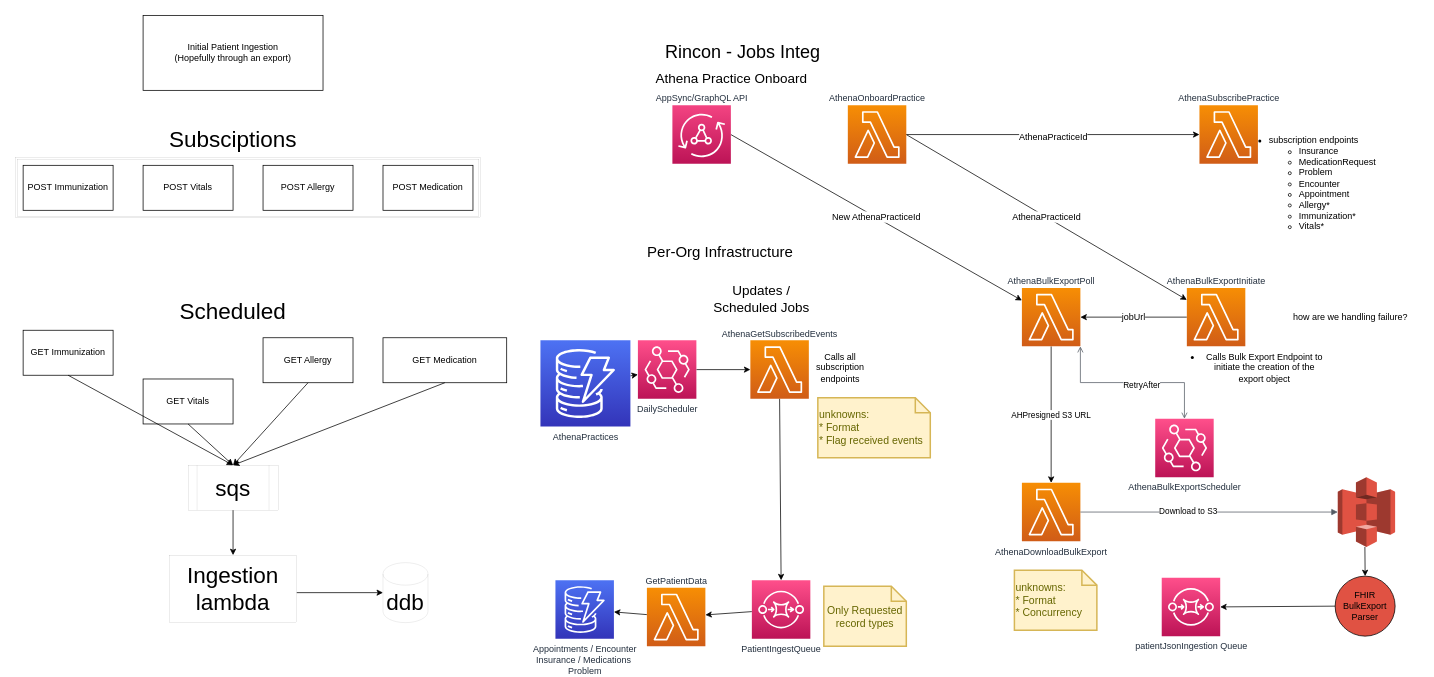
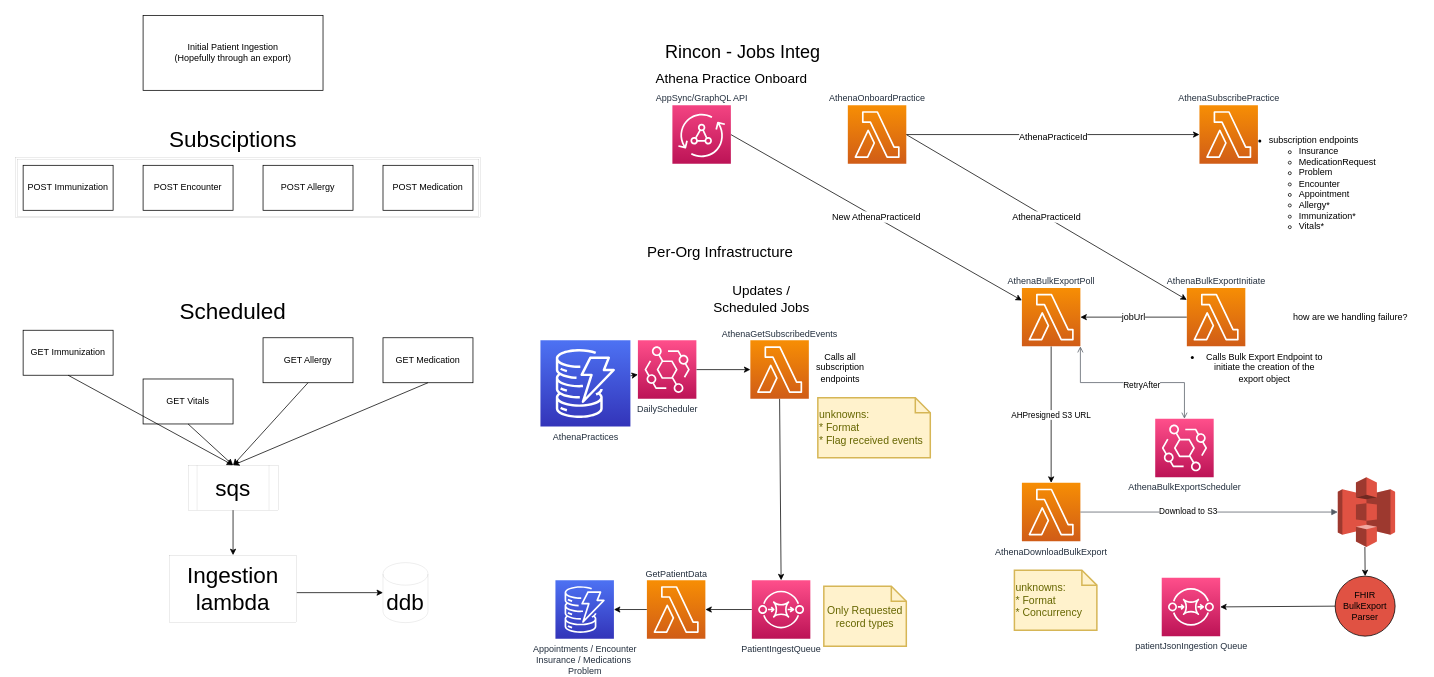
- <mxCell id="4" value="POST Vitals" style="rounded=0;whiteSpace=wrap;html=1;" parent="1" vertex="1"><mxGeometry x="190" y="220" width="120" height="60" as="geometry" /></mxCell>
+ <mxCell id="4" value="POST Encounter" style="rounded=0;whiteSpace=wrap;html=1;" parent="1" vertex="1"><mxGeometry x="190" y="220" width="120" height="60" as="geometry" /></mxCell>
- <mxCell id="11" value="GET Medication" style="rounded=0;whiteSpace=wrap;html=1;" parent="1" vertex="1"><mxGeometry x="510" y="450" width="165" height="60" as="geometry" /></mxCell>
+ <mxCell id="11" value="GET Medication" style="rounded=0;whiteSpace=wrap;html=1;" parent="1" vertex="1"><mxGeometry x="510" y="450" width="120" height="60" as="geometry" /></mxCell>
- <mxCell id="61" value="GetPatientData" style="sketch=0;points=[[0,0,0],[0.25,0,0],[0.5,0,0],[0.75,0,0],[1,0,0],[0,1,0],[0.25,1,0],[0.5,1,0],[0.75,1,0],[1,1,0],[0,0.25,0],[0,0.5,0],[0,0.75,0],[1,0.25,0],[1,0.5,0],[1,0.75,0]];outlineConnect=0;fontColor=#232F3E;gradientColor=#F78E04;gradientDirection=north;fillColor=#D05C17;strokeColor=#ffffff;dashed=0;verticalLabelPosition=top;verticalAlign=bottom;align=center;html=1;fontSize=12;fontStyle=0;aspect=fixed;shape=mxgraph.aws4.resourceIcon;resIcon=mxgraph.aws4.lambda;labelPosition=center;" vertex="1" parent="1"><mxGeometry x="862" y="783.5" width="78" height="78" as="geometry" /></mxCell>
+ <mxCell id="61" value="GetPatientData" style="sketch=0;points=[[0,0,0],[0.25,0,0],[0.5,0,0],[0.75,0,0],[1,0,0],[0,1,0],[0.25,1,0],[0.5,1,0],[0.75,1,0],[1,1,0],[0,0.25,0],[0,0.5,0],[0,0.75,0],[1,0.25,0],[1,0.5,0],[1,0.75,0]];outlineConnect=0;fontColor=#232F3E;gradientColor=#F78E04;gradientDirection=north;fillColor=#D05C17;strokeColor=#ffffff;dashed=0;verticalLabelPosition=top;verticalAlign=bottom;align=center;html=1;fontSize=12;fontStyle=0;aspect=fixed;shape=mxgraph.aws4.resourceIcon;resIcon=mxgraph.aws4.lambda;labelPosition=center;" vertex="1" parent="1"><mxGeometry x="862" y="773.5" width="78" height="78" as="geometry" /></mxCell>
